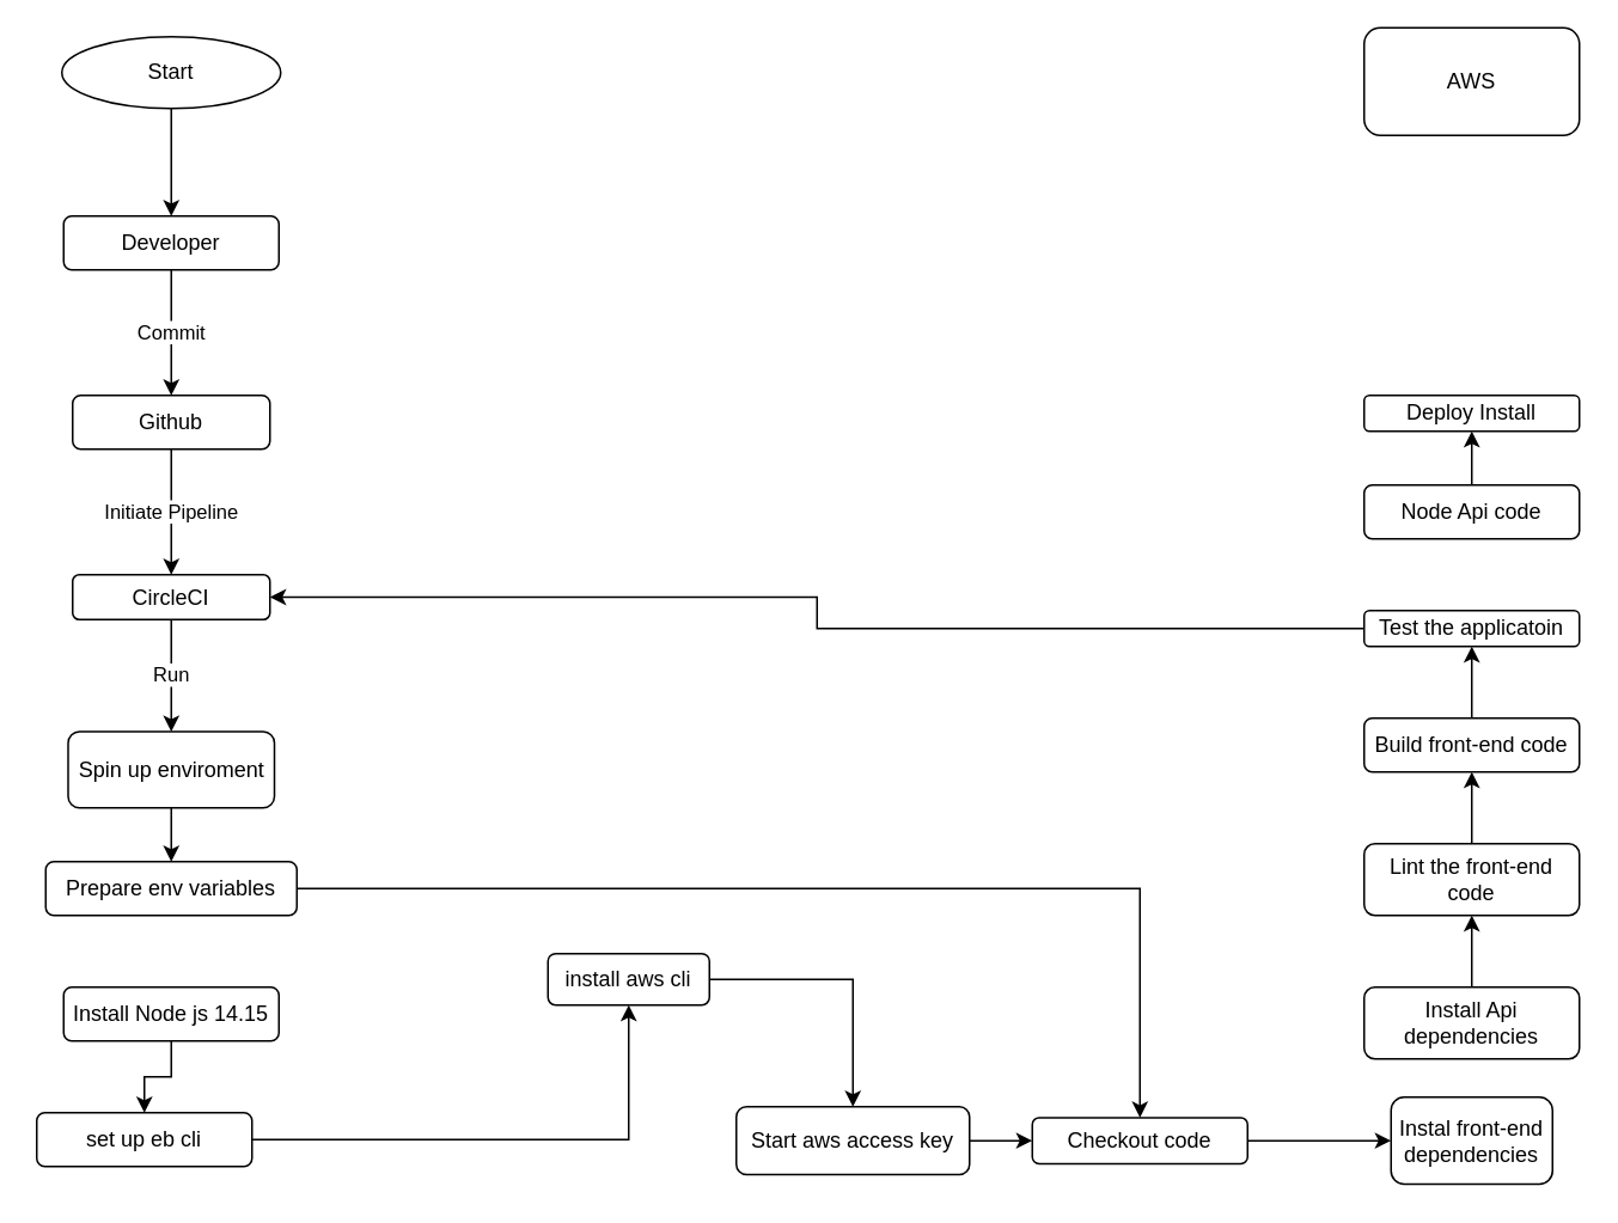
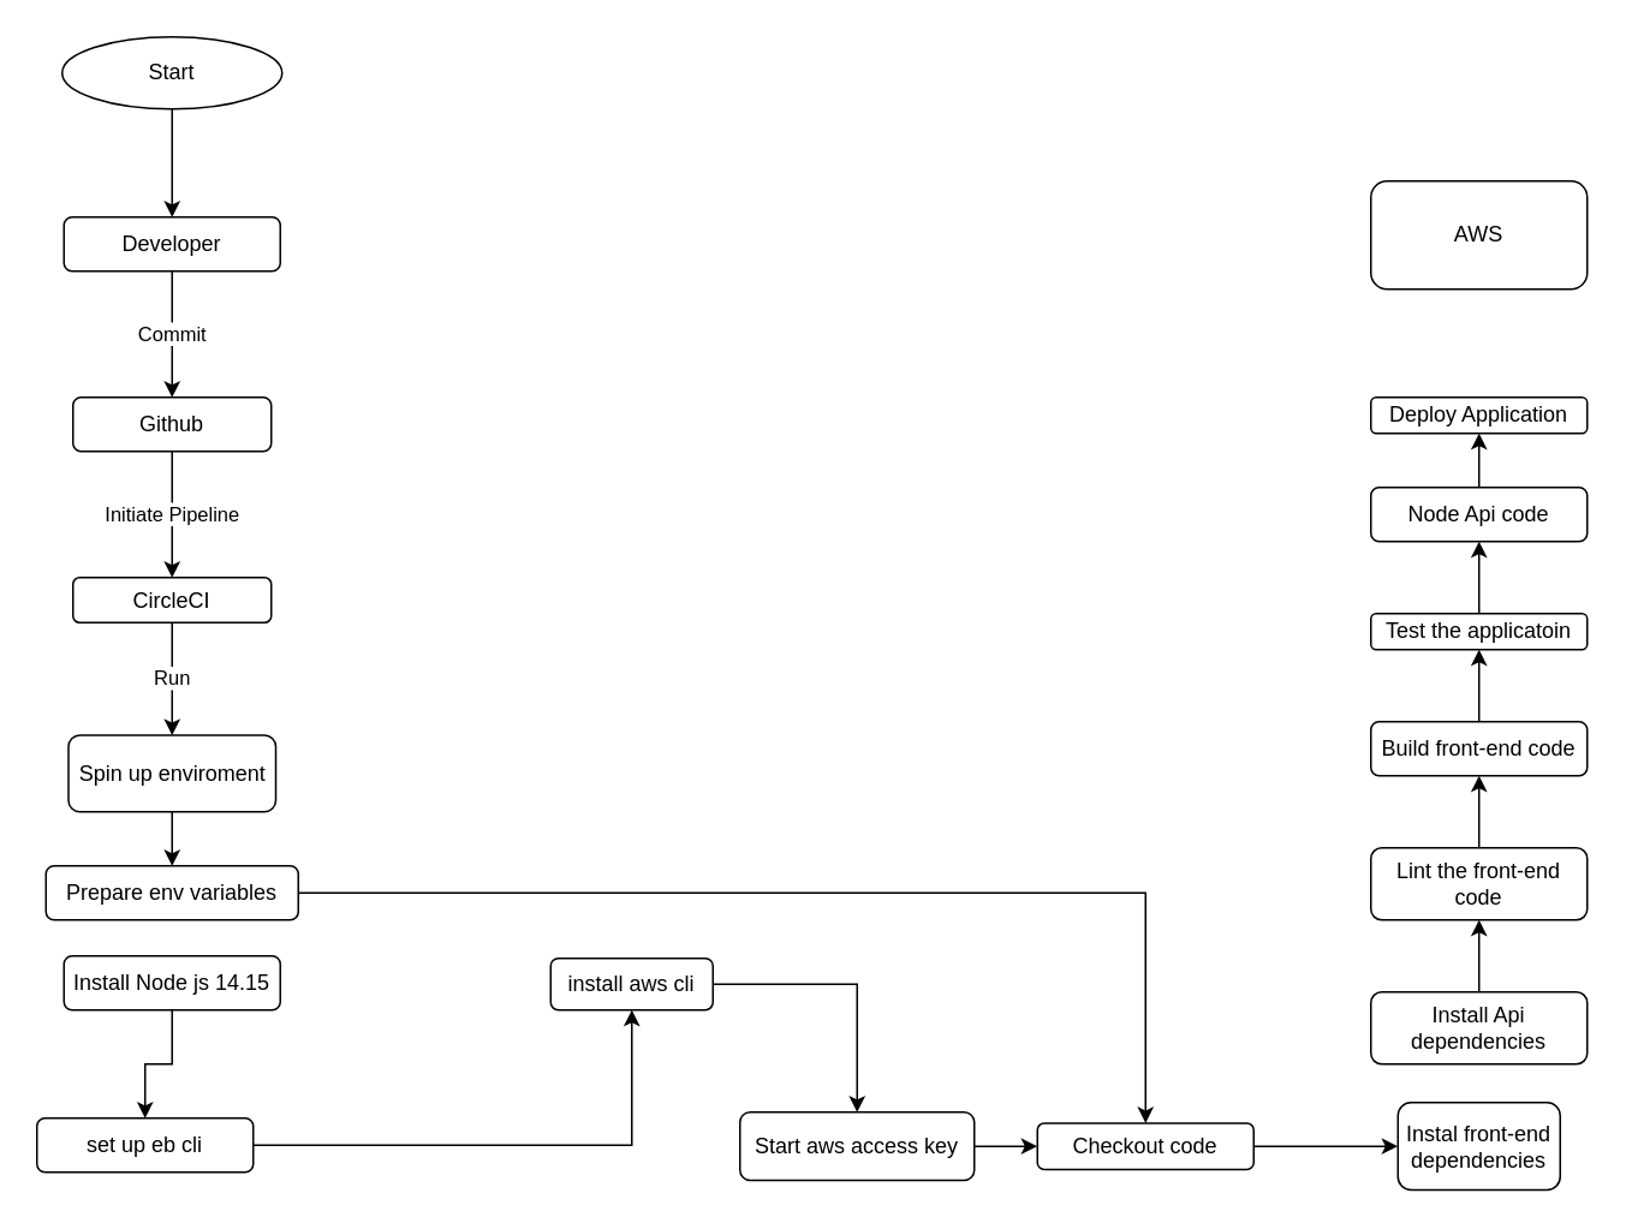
- <mxCell id="34" value="AWS" style="whiteSpace=wrap;html=1;rounded=1;" vertex="1" parent="1"><mxGeometry x="760" y="15" width="120" height="60" as="geometry" /></mxCell>
+ <mxCell id="34" value="AWS" style="whiteSpace=wrap;html=1;rounded=1;" vertex="1" parent="1"><mxGeometry x="760" y="100" width="120" height="60" as="geometry" /></mxCell>
- <mxCell id="33" value="Deploy Install" style="whiteSpace=wrap;html=1;rounded=1;" vertex="1" parent="1"><mxGeometry x="760" y="220" width="120" height="20" as="geometry" /></mxCell>
+ <mxCell id="33" value="Deploy Application" style="whiteSpace=wrap;html=1;rounded=1;" vertex="1" parent="1"><mxGeometry x="760" y="220" width="120" height="20" as="geometry" /></mxCell>
- <mxCell id="29" value="" style="edgeStyle=orthogonalEdgeStyle;rounded=0;orthogonalLoop=1;jettySize=auto;html=1;" edge="1" parent="1" source="30" target="7"><mxGeometry relative="1" as="geometry" /></mxCell>
+ <mxCell id="29" value="" style="edgeStyle=orthogonalEdgeStyle;rounded=0;orthogonalLoop=1;jettySize=auto;html=1;" edge="1" parent="1" source="30" target="32"><mxGeometry relative="1" as="geometry" /></mxCell>
- <mxCell id="13" value="Install Node js 14.15" style="whiteSpace=wrap;html=1;rounded=1;" vertex="1" parent="1"><mxGeometry x="35" y="550" width="120" height="30" as="geometry" /></mxCell>
+ <mxCell id="13" value="Install Node js 14.15" style="whiteSpace=wrap;html=1;rounded=1;" vertex="1" parent="1"><mxGeometry x="35" y="530" width="120" height="30" as="geometry" /></mxCell>
